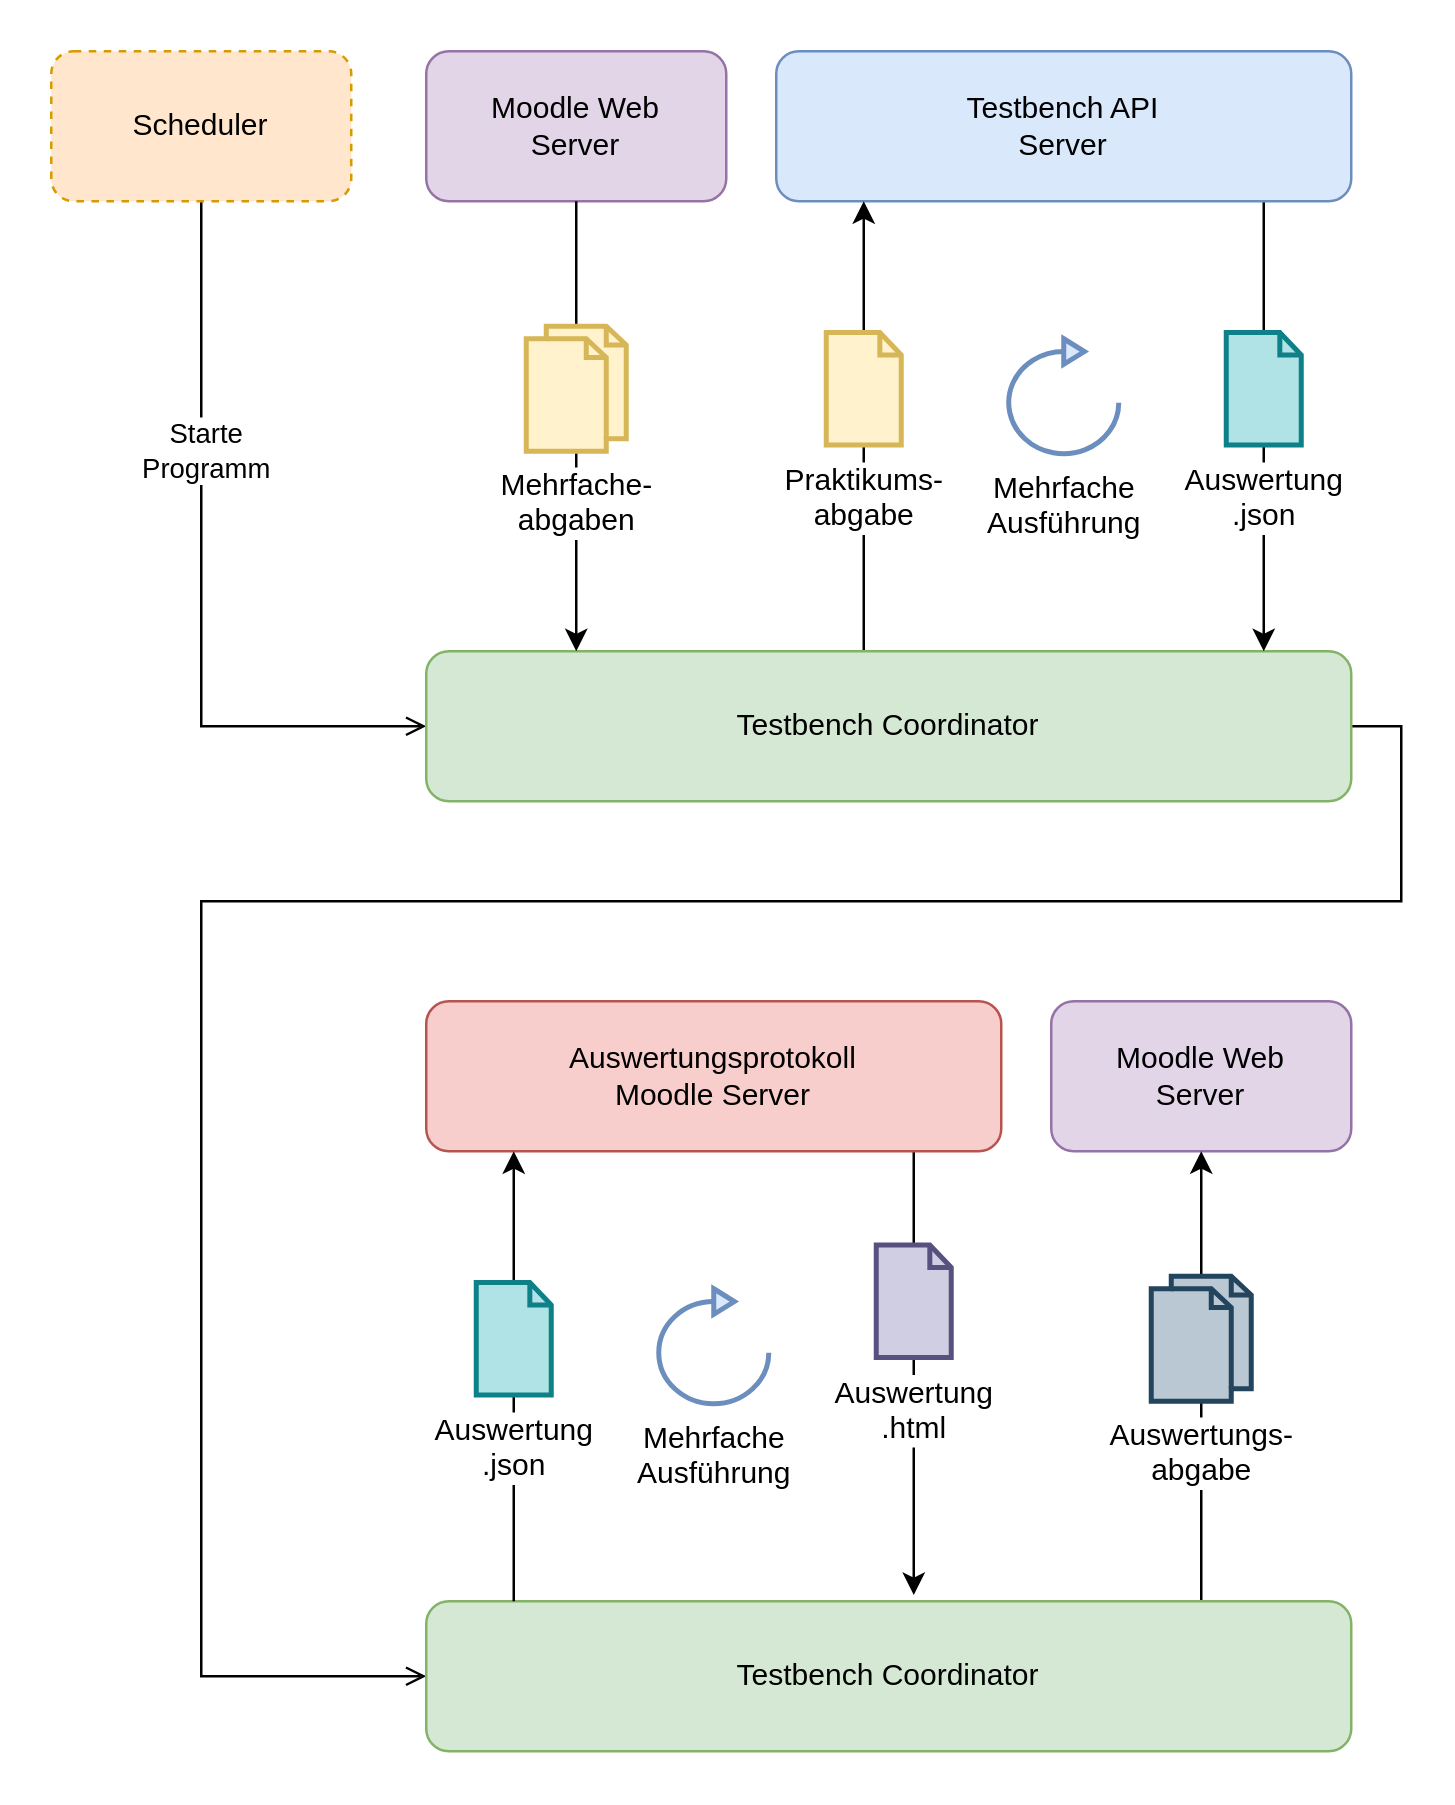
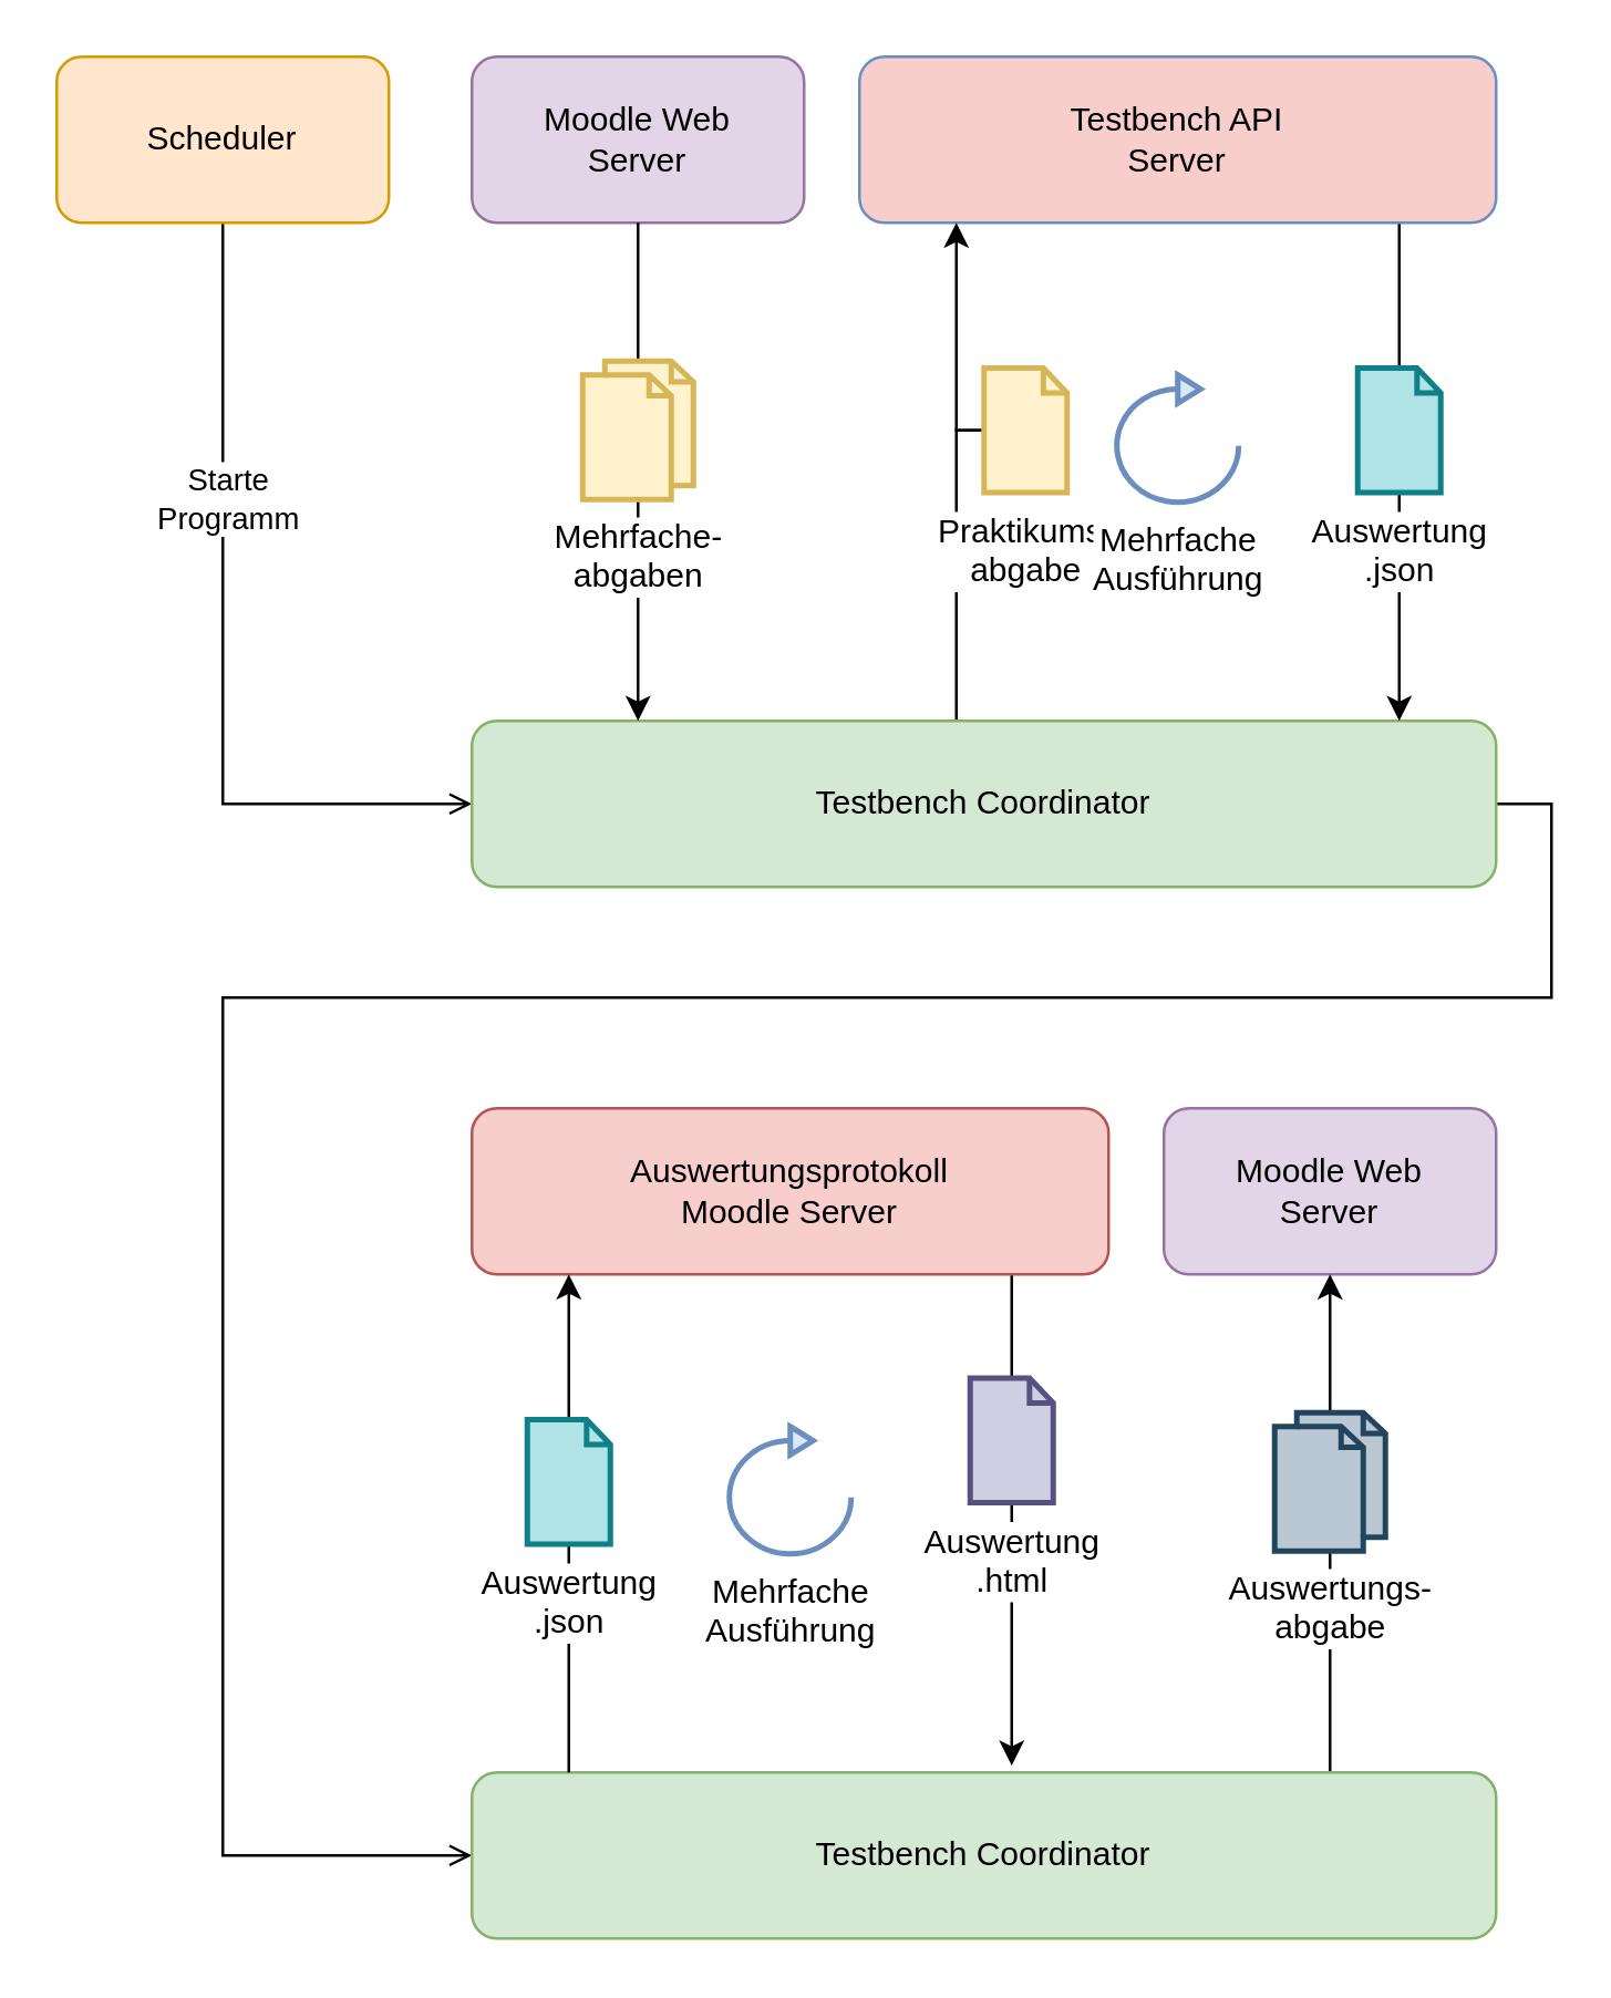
- <mxCell id="4" value="Scheduler" style="rounded=1;whiteSpace=wrap;html=1;fillColor=#ffe6cc;strokeColor=#d79b00;dashed=1;" parent="1" vertex="1"><mxGeometry x="20" y="20" width="120" height="60" as="geometry" /></mxCell>
+ <mxCell id="4" value="Scheduler" style="rounded=1;whiteSpace=wrap;html=1;fillColor=#ffe6cc;strokeColor=#d79b00;" parent="1" vertex="1"><mxGeometry x="20" y="20" width="120" height="60" as="geometry" /></mxCell>
- <mxCell id="10" value="Testbench API&lt;br&gt;Server" style="rounded=1;whiteSpace=wrap;html=1;fillColor=#dae8fc;strokeColor=#6c8ebf;" parent="1" vertex="1"><mxGeometry x="310" y="20" width="230" height="60" as="geometry" /></mxCell>
+ <mxCell id="10" value="Testbench API&lt;br&gt;Server" style="rounded=1;whiteSpace=wrap;html=1;fillColor=#f8cecc;strokeColor=#6c8ebf;" parent="1" vertex="1"><mxGeometry x="310" y="20" width="230" height="60" as="geometry" /></mxCell>
- <mxCell id="15" value="Praktikums-&lt;br&gt;abgabe" style="html=1;verticalLabelPosition=bottom;align=center;labelBackgroundColor=#ffffff;verticalAlign=top;strokeWidth=2;strokeColor=#d6b656;shadow=0;dashed=0;shape=mxgraph.ios7.icons.document;fillColor=#fff2cc;" parent="1" vertex="1"><mxGeometry x="330" y="132.5" width="30" height="45" as="geometry" /></mxCell>
+ <mxCell id="15" value="Praktikums-&lt;br&gt;abgabe" style="html=1;verticalLabelPosition=bottom;align=center;labelBackgroundColor=#ffffff;verticalAlign=top;strokeWidth=2;strokeColor=#d6b656;shadow=0;dashed=0;shape=mxgraph.ios7.icons.document;fillColor=#fff2cc;" parent="1" vertex="1"><mxGeometry x="355" y="132.5" width="30" height="45" as="geometry" /></mxCell>
